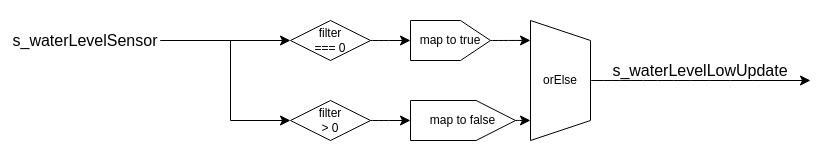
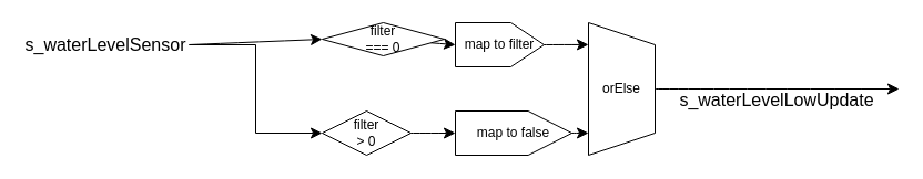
- <mxCell id="4" value="s_waterLevelSensor" style="text;html=1;align=center;verticalAlign=middle;whiteSpace=wrap;rounded=0;fontSize=16;" vertex="1" parent="1"><mxGeometry x="10" y="30" width="150" height="20" as="geometry" /></mxCell>
+ <mxCell id="4" value="s_waterLevelSensor" style="text;html=1;align=center;verticalAlign=middle;whiteSpace=wrap;rounded=0;fontSize=16;" vertex="1" parent="1"><mxGeometry x="20" y="30" width="150" height="20" as="geometry" /></mxCell>
- <mxCell id="6" value="filter&lt;div&gt;=== 0&lt;/div&gt;" style="rhombus;whiteSpace=wrap;html=1;" vertex="1" parent="1"><mxGeometry x="290" y="20" width="80" height="40" as="geometry" /></mxCell>
+ <mxCell id="6" value="filter&lt;div&gt;=== 0&lt;/div&gt;" style="rhombus;whiteSpace=wrap;html=1;" vertex="1" parent="1"><mxGeometry x="290" y="20" width="110" height="30" as="geometry" /></mxCell>
- <mxCell id="9" value="map to true" style="shape=offPageConnector;whiteSpace=wrap;html=1;direction=north;" vertex="1" parent="1"><mxGeometry x="410" y="20" width="80" height="40" as="geometry" /></mxCell>
+ <mxCell id="9" value="map to filter" style="shape=offPageConnector;whiteSpace=wrap;html=1;direction=north;" vertex="1" parent="1"><mxGeometry x="410" y="20" width="80" height="40" as="geometry" /></mxCell>
- <mxCell id="15" value="s_waterLevelLowUpdate" style="text;html=1;align=center;verticalAlign=middle;whiteSpace=wrap;rounded=0;fontSize=16;" vertex="1" parent="1"><mxGeometry x="610" y="60" width="180" height="20" as="geometry" /></mxCell>
+ <mxCell id="15" value="s_waterLevelLowUpdate" style="text;html=1;align=center;verticalAlign=middle;whiteSpace=wrap;rounded=0;fontSize=16;" vertex="1" parent="1"><mxGeometry x="610" y="80" width="180" height="20" as="geometry" /></mxCell>
